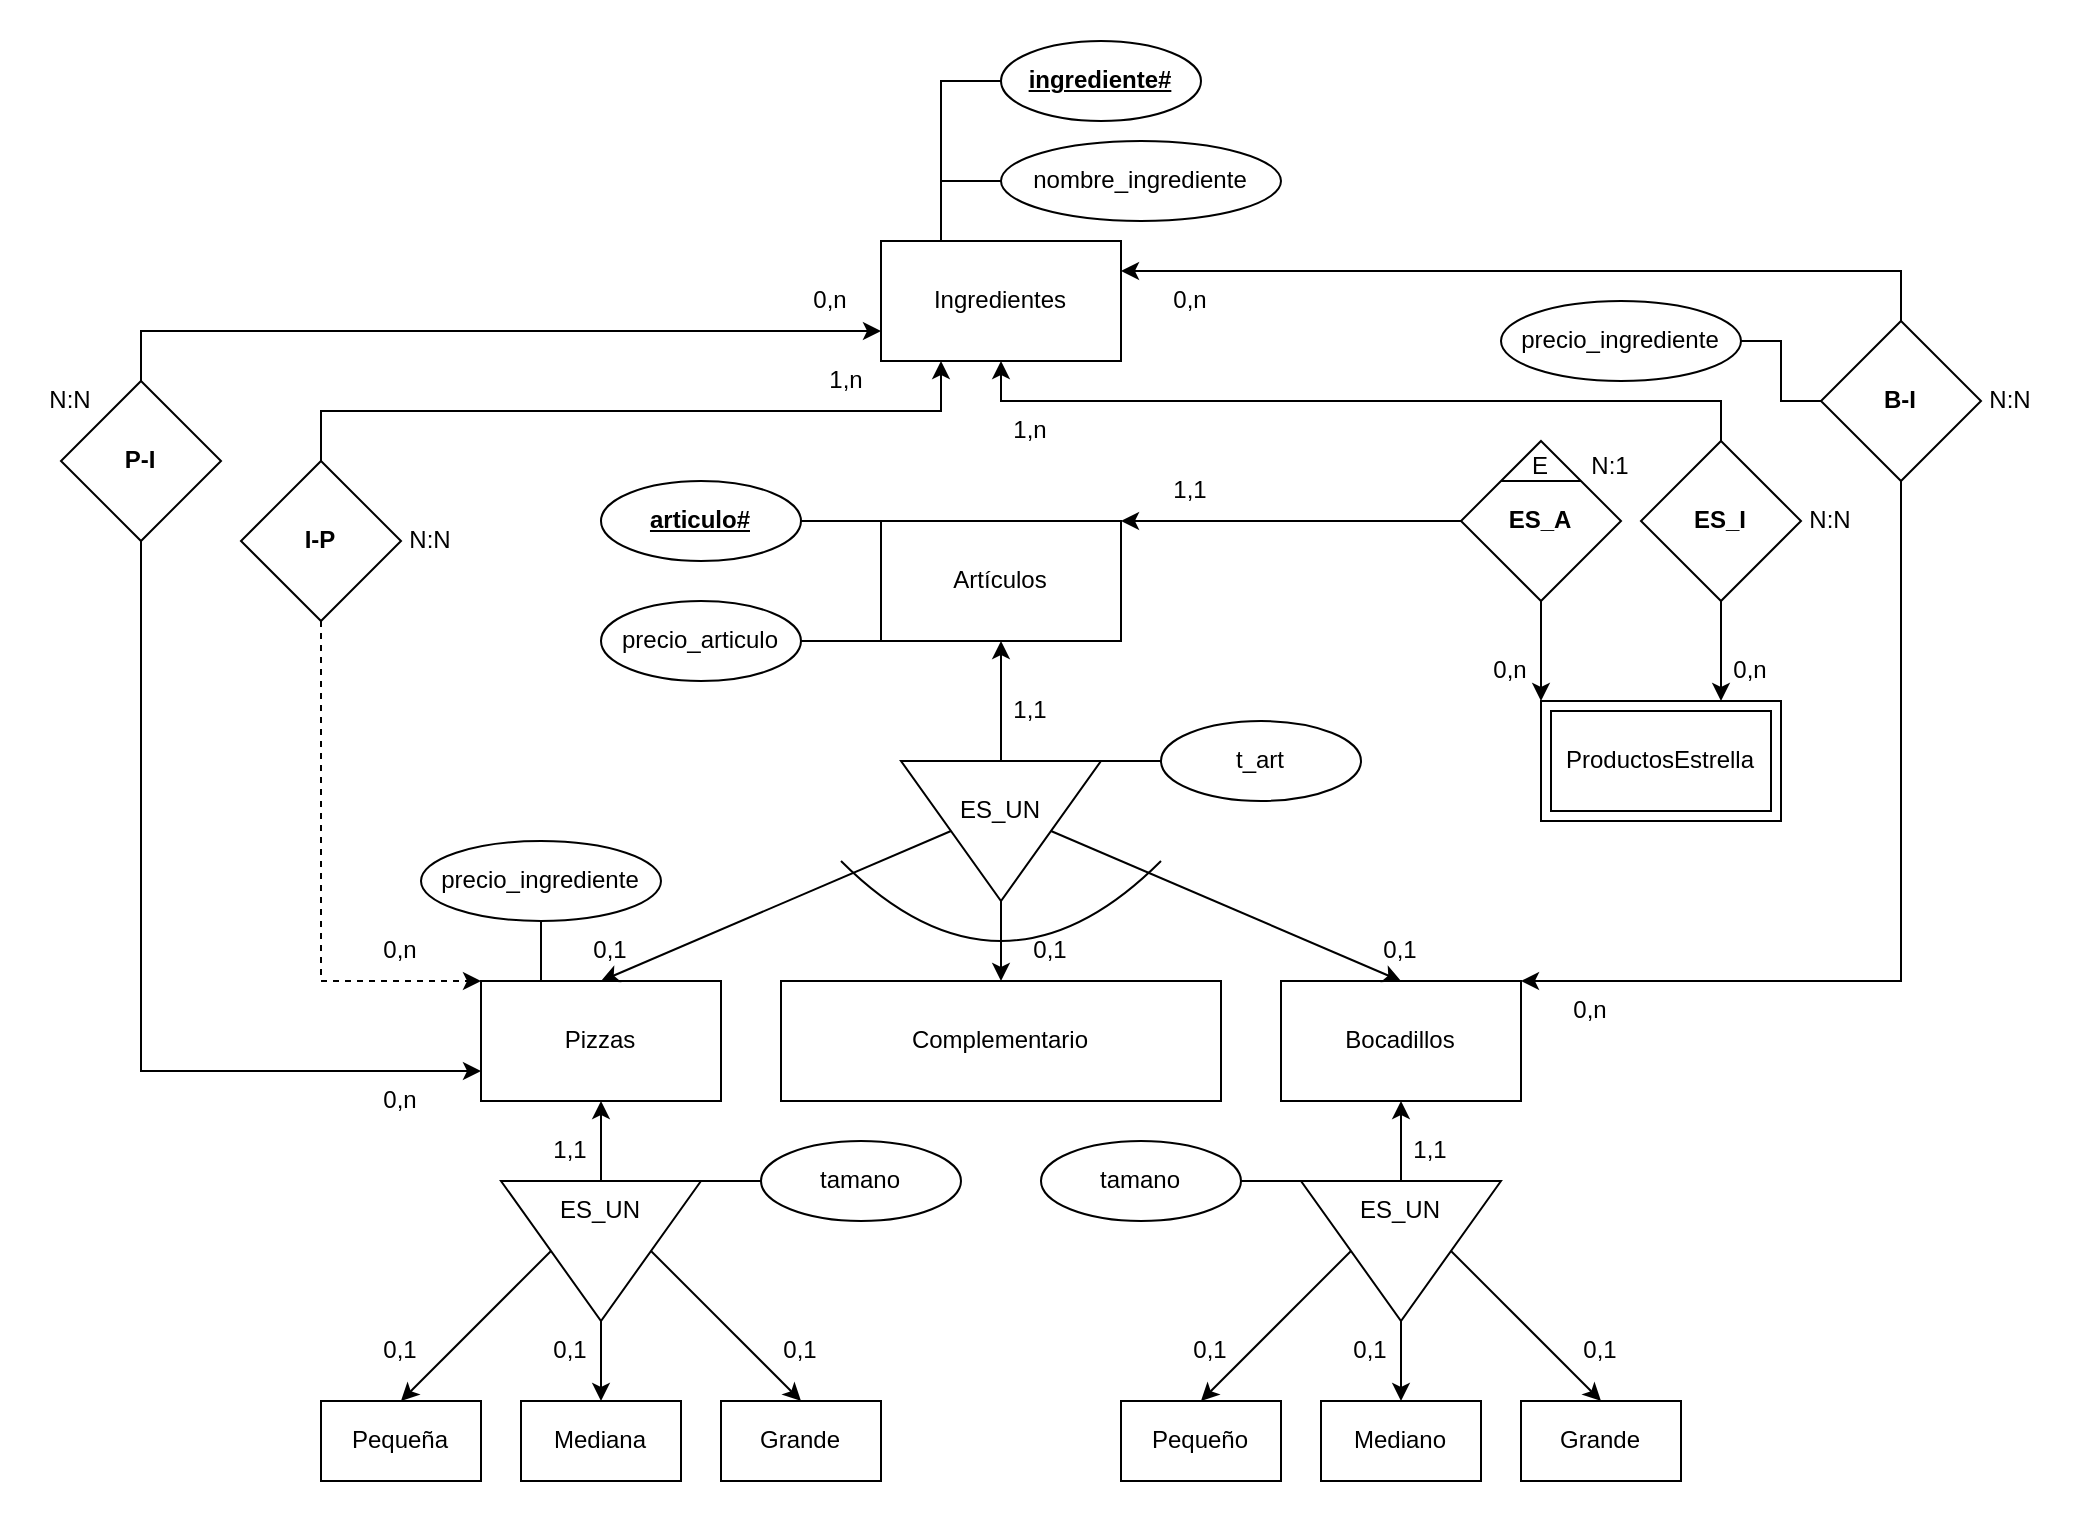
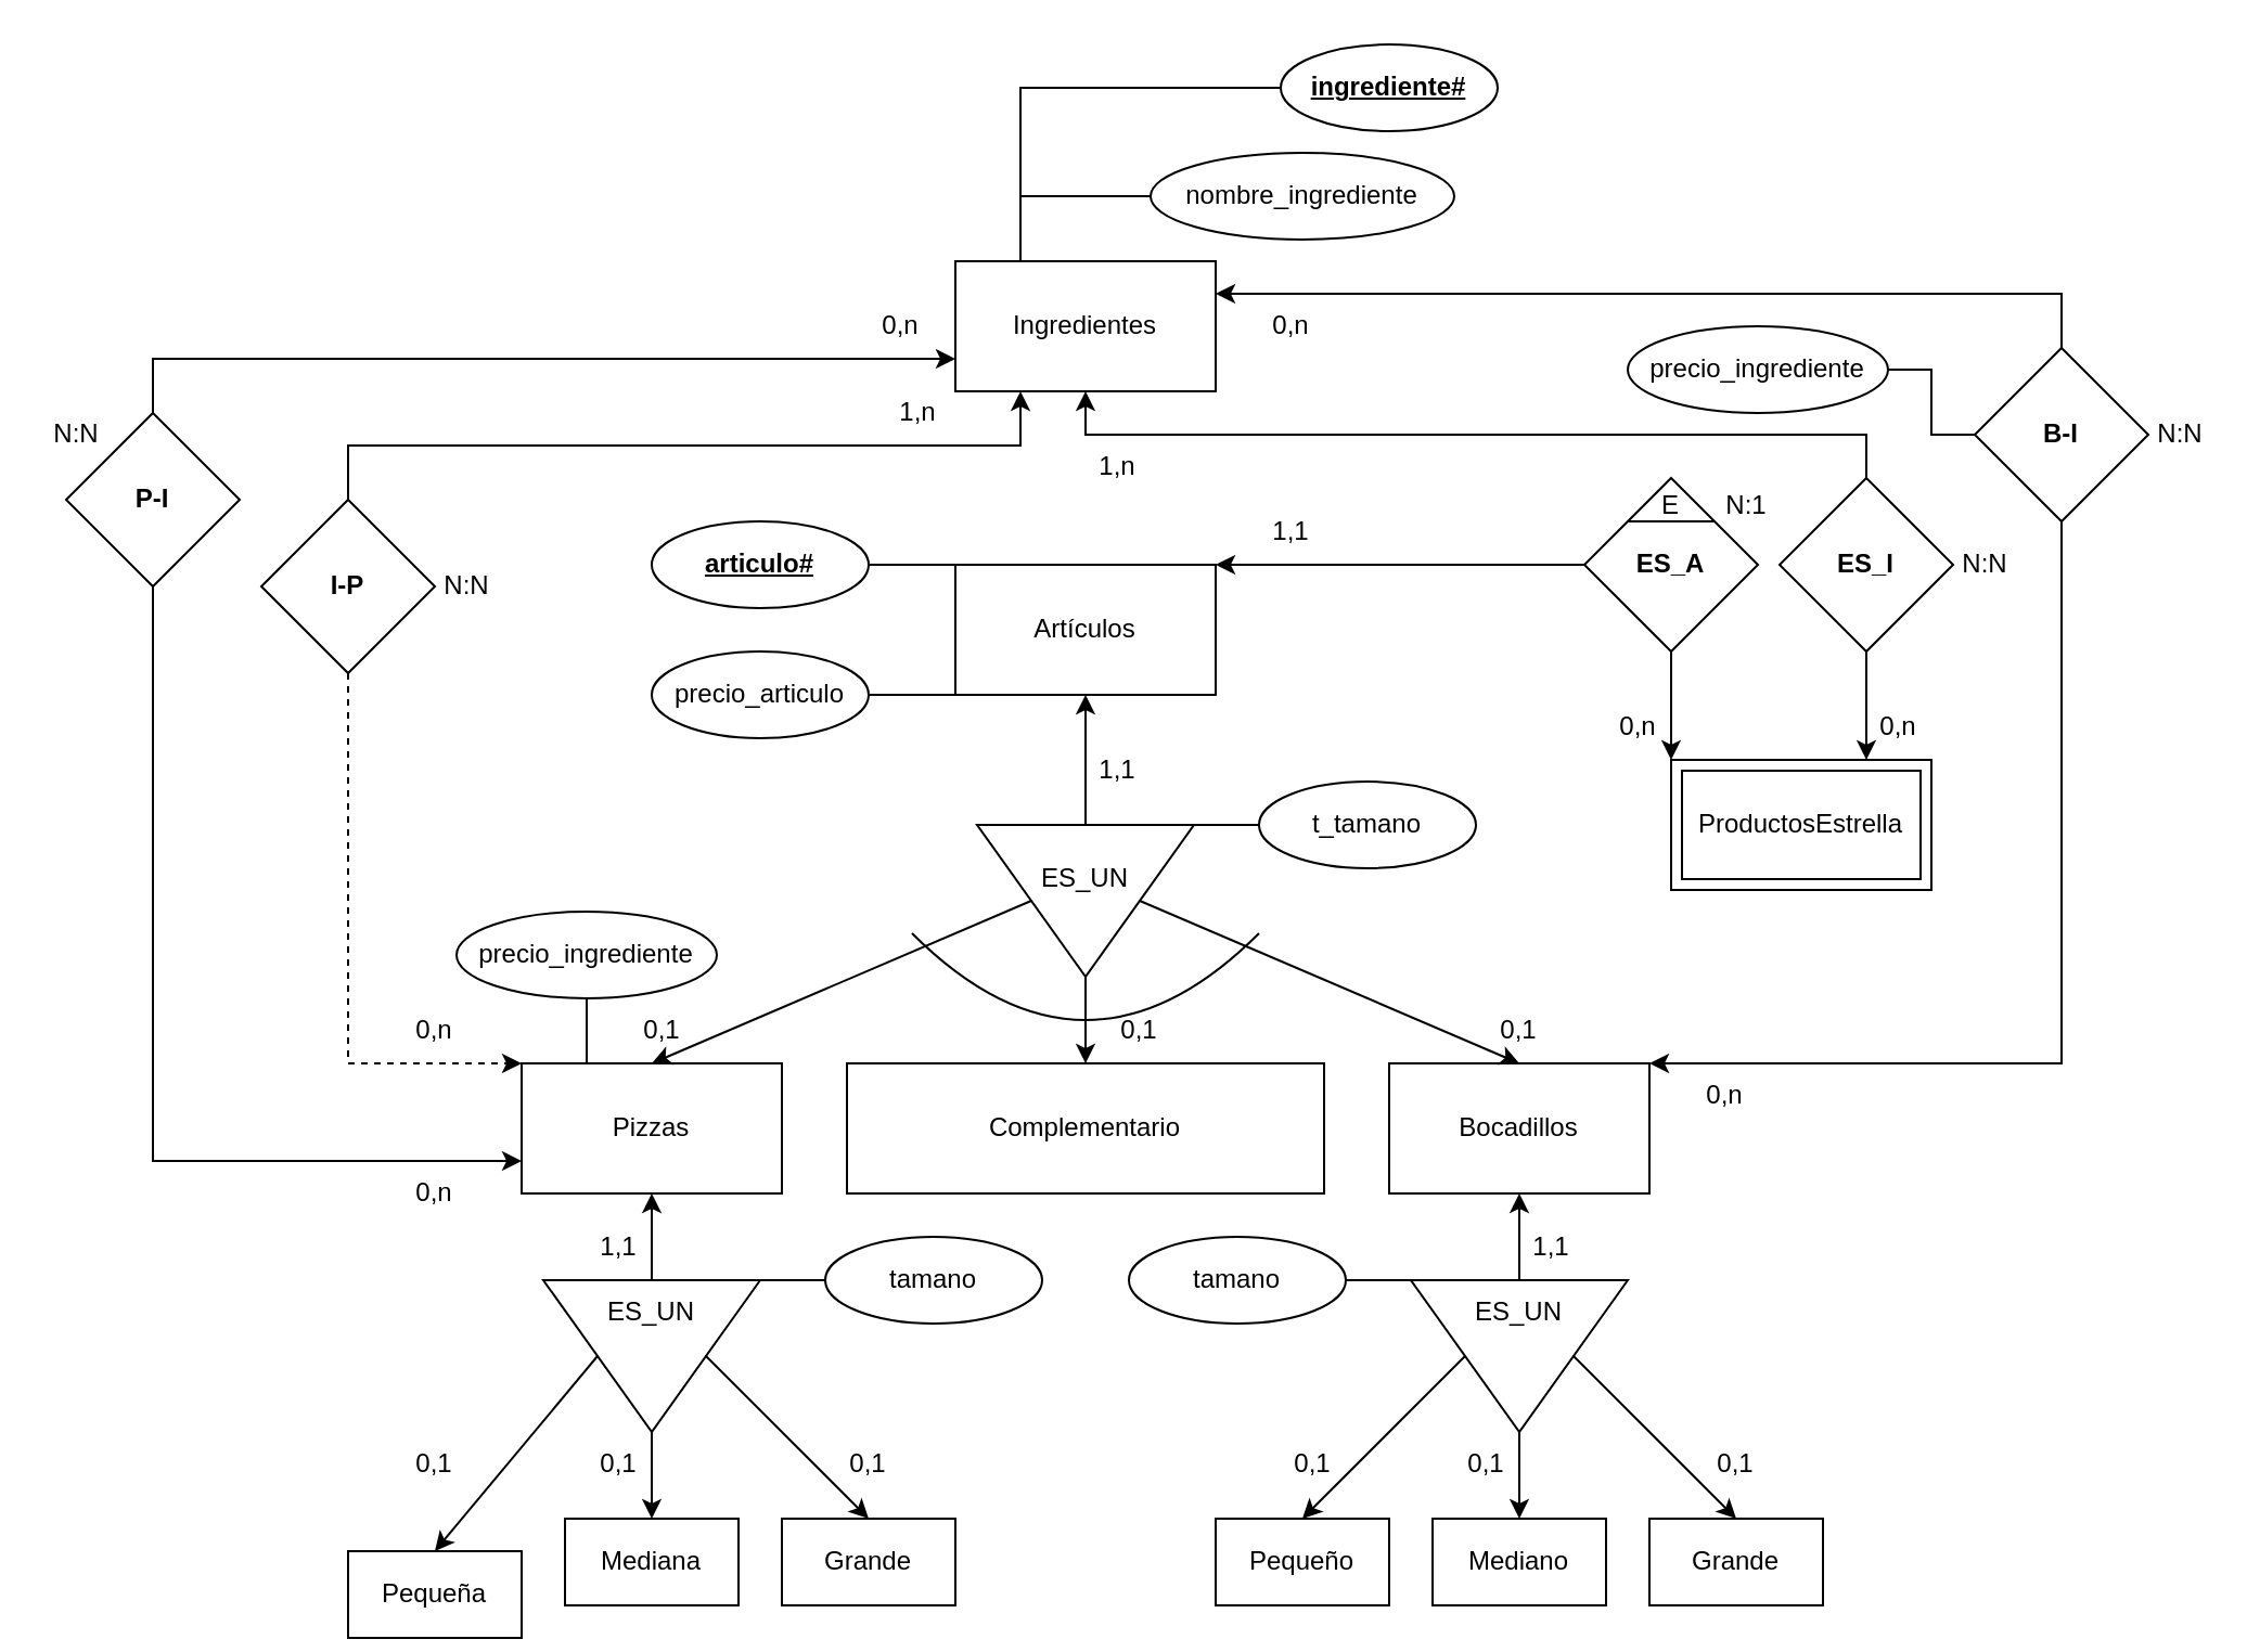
- <mxCell id="12" value="ingrediente#" style="ellipse;whiteSpace=wrap;html=1;align=center;fontStyle=5;" vertex="1" parent="1"><mxGeometry x="500" y="20" width="100" height="40" as="geometry" /></mxCell>
+ <mxCell id="12" value="ingrediente#" style="ellipse;whiteSpace=wrap;html=1;align=center;fontStyle=5;" vertex="1" parent="1"><mxGeometry x="590" y="20" width="100" height="40" as="geometry" /></mxCell>
- <mxCell id="13" value="nombre_ingrediente" style="ellipse;whiteSpace=wrap;html=1;align=center;" vertex="1" parent="1"><mxGeometry x="500" y="70" width="140" height="40" as="geometry" /></mxCell>
+ <mxCell id="13" value="nombre_ingrediente" style="ellipse;whiteSpace=wrap;html=1;align=center;" vertex="1" parent="1"><mxGeometry x="530" y="70" width="140" height="40" as="geometry" /></mxCell>
- <mxCell id="24" value="t_art" style="ellipse;whiteSpace=wrap;html=1;align=center;" vertex="1" parent="1"><mxGeometry x="580" y="360" width="100" height="40" as="geometry" /></mxCell>
+ <mxCell id="24" value="t_tamano" style="ellipse;whiteSpace=wrap;html=1;align=center;" vertex="1" parent="1"><mxGeometry x="580" y="360" width="100" height="40" as="geometry" /></mxCell>
- <mxCell id="28" value="Pequeña" style="rounded=0;whiteSpace=wrap;html=1;" vertex="1" parent="1"><mxGeometry x="160" y="700" width="80" height="40" as="geometry" /></mxCell>
+ <mxCell id="28" value="Pequeña" style="rounded=0;whiteSpace=wrap;html=1;" vertex="1" parent="1"><mxGeometry x="160" y="715" width="80" height="40" as="geometry" /></mxCell>
